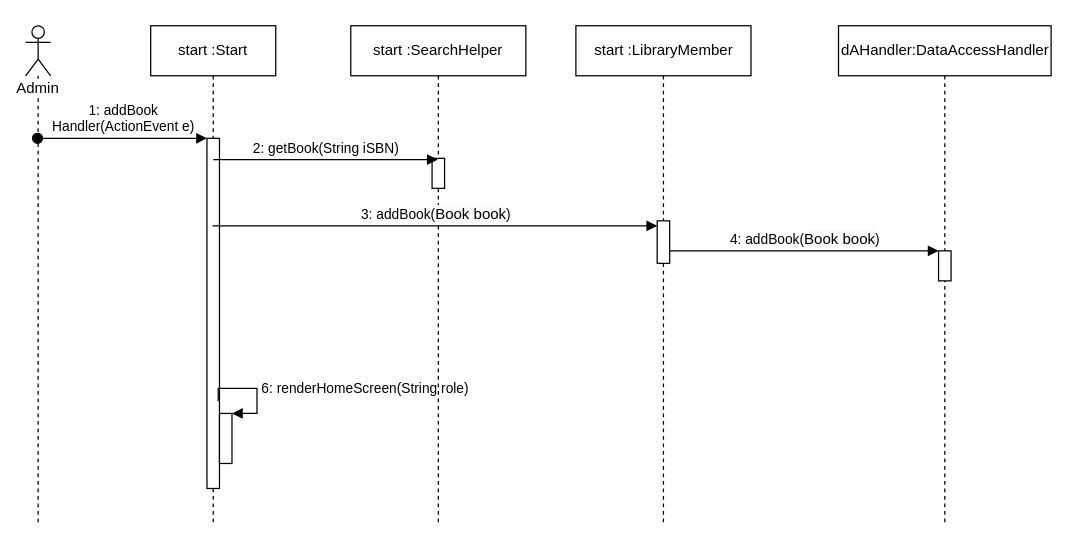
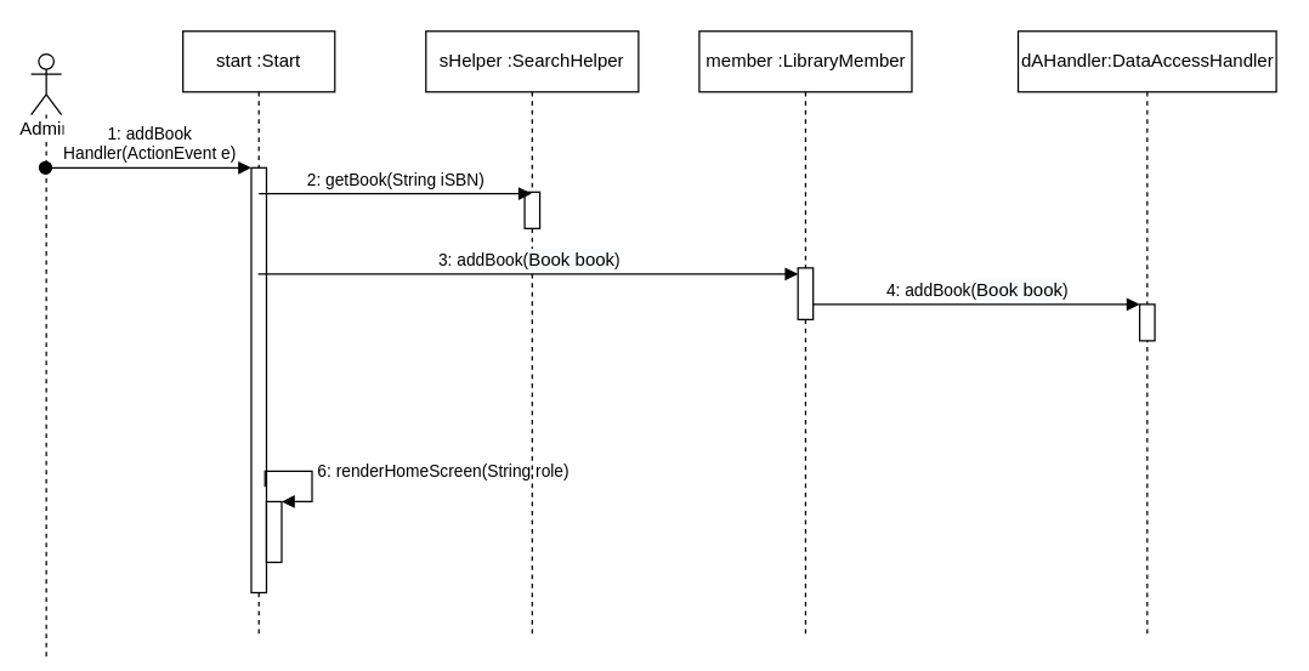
- <mxCell id="7" value="start :SearchHelper&lt;br&gt;" style="shape=umlLifeline;perimeter=lifelinePerimeter;whiteSpace=wrap;html=1;container=1;collapsible=0;recursiveResize=0;outlineConnect=0;" vertex="1" parent="1"><mxGeometry x="280" y="20" width="140" height="400" as="geometry" /></mxCell>
+ <mxCell id="7" value="sHelper :SearchHelper&lt;br&gt;" style="shape=umlLifeline;perimeter=lifelinePerimeter;whiteSpace=wrap;html=1;container=1;collapsible=0;recursiveResize=0;outlineConnect=0;" vertex="1" parent="1"><mxGeometry x="280" y="20" width="140" height="400" as="geometry" /></mxCell>
- <mxCell id="11" value="start :LibraryMember" style="html=1;points=[];perimeter=orthogonalPerimeter;shape=umlLifeline;participant=label;fontFamily=Helvetica;fontSize=12;fontColor=#000000;align=center;strokeColor=#000000;fillColor=#ffffff;recursiveResize=0;container=1;collapsible=0;" vertex="1" parent="1"><mxGeometry x="460" y="20" width="140" height="400" as="geometry" /></mxCell>
+ <mxCell id="11" value="member :LibraryMember" style="html=1;points=[];perimeter=orthogonalPerimeter;shape=umlLifeline;participant=label;fontFamily=Helvetica;fontSize=12;fontColor=#000000;align=center;strokeColor=#000000;fillColor=#ffffff;recursiveResize=0;container=1;collapsible=0;" vertex="1" parent="1"><mxGeometry x="460" y="20" width="140" height="400" as="geometry" /></mxCell>
- <mxCell id="2" value="Admin" style="shape=umlLifeline;participant=umlActor;perimeter=lifelinePerimeter;whiteSpace=wrap;html=1;container=1;collapsible=0;recursiveResize=0;verticalAlign=top;spacingTop=36;labelBackgroundColor=#ffffff;outlineConnect=0;" vertex="1" parent="1"><mxGeometry x="20" y="20" width="20" height="400" as="geometry" /></mxCell>
+ <mxCell id="2" value="Admin" style="shape=umlLifeline;participant=umlActor;perimeter=lifelinePerimeter;whiteSpace=wrap;html=1;container=1;collapsible=0;recursiveResize=0;verticalAlign=top;spacingTop=36;labelBackgroundColor=#ffffff;outlineConnect=0;" vertex="1" parent="1"><mxGeometry x="20" y="35" width="20" height="400" as="geometry" /></mxCell>
